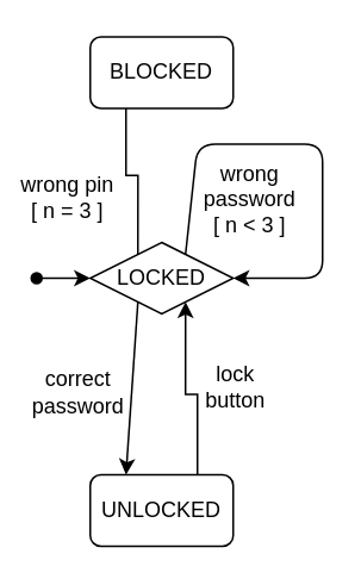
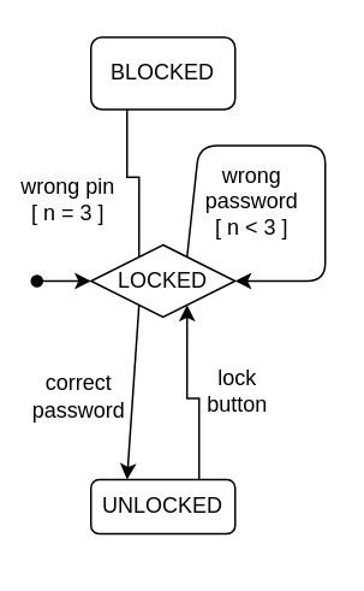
- <mxCell id="7" value="UNLOCKED" style="rounded=1;whiteSpace=wrap;html=1;labelBackgroundColor=none;" parent="1" vertex="1"><mxGeometry x="50" y="265" width="80" height="40" as="geometry" /></mxCell>
+ <mxCell id="7" value="UNLOCKED" style="rounded=1;whiteSpace=wrap;html=1;labelBackgroundColor=none;" parent="1" vertex="1"><mxGeometry x="50" y="265" width="80" height="30" as="geometry" /></mxCell>
